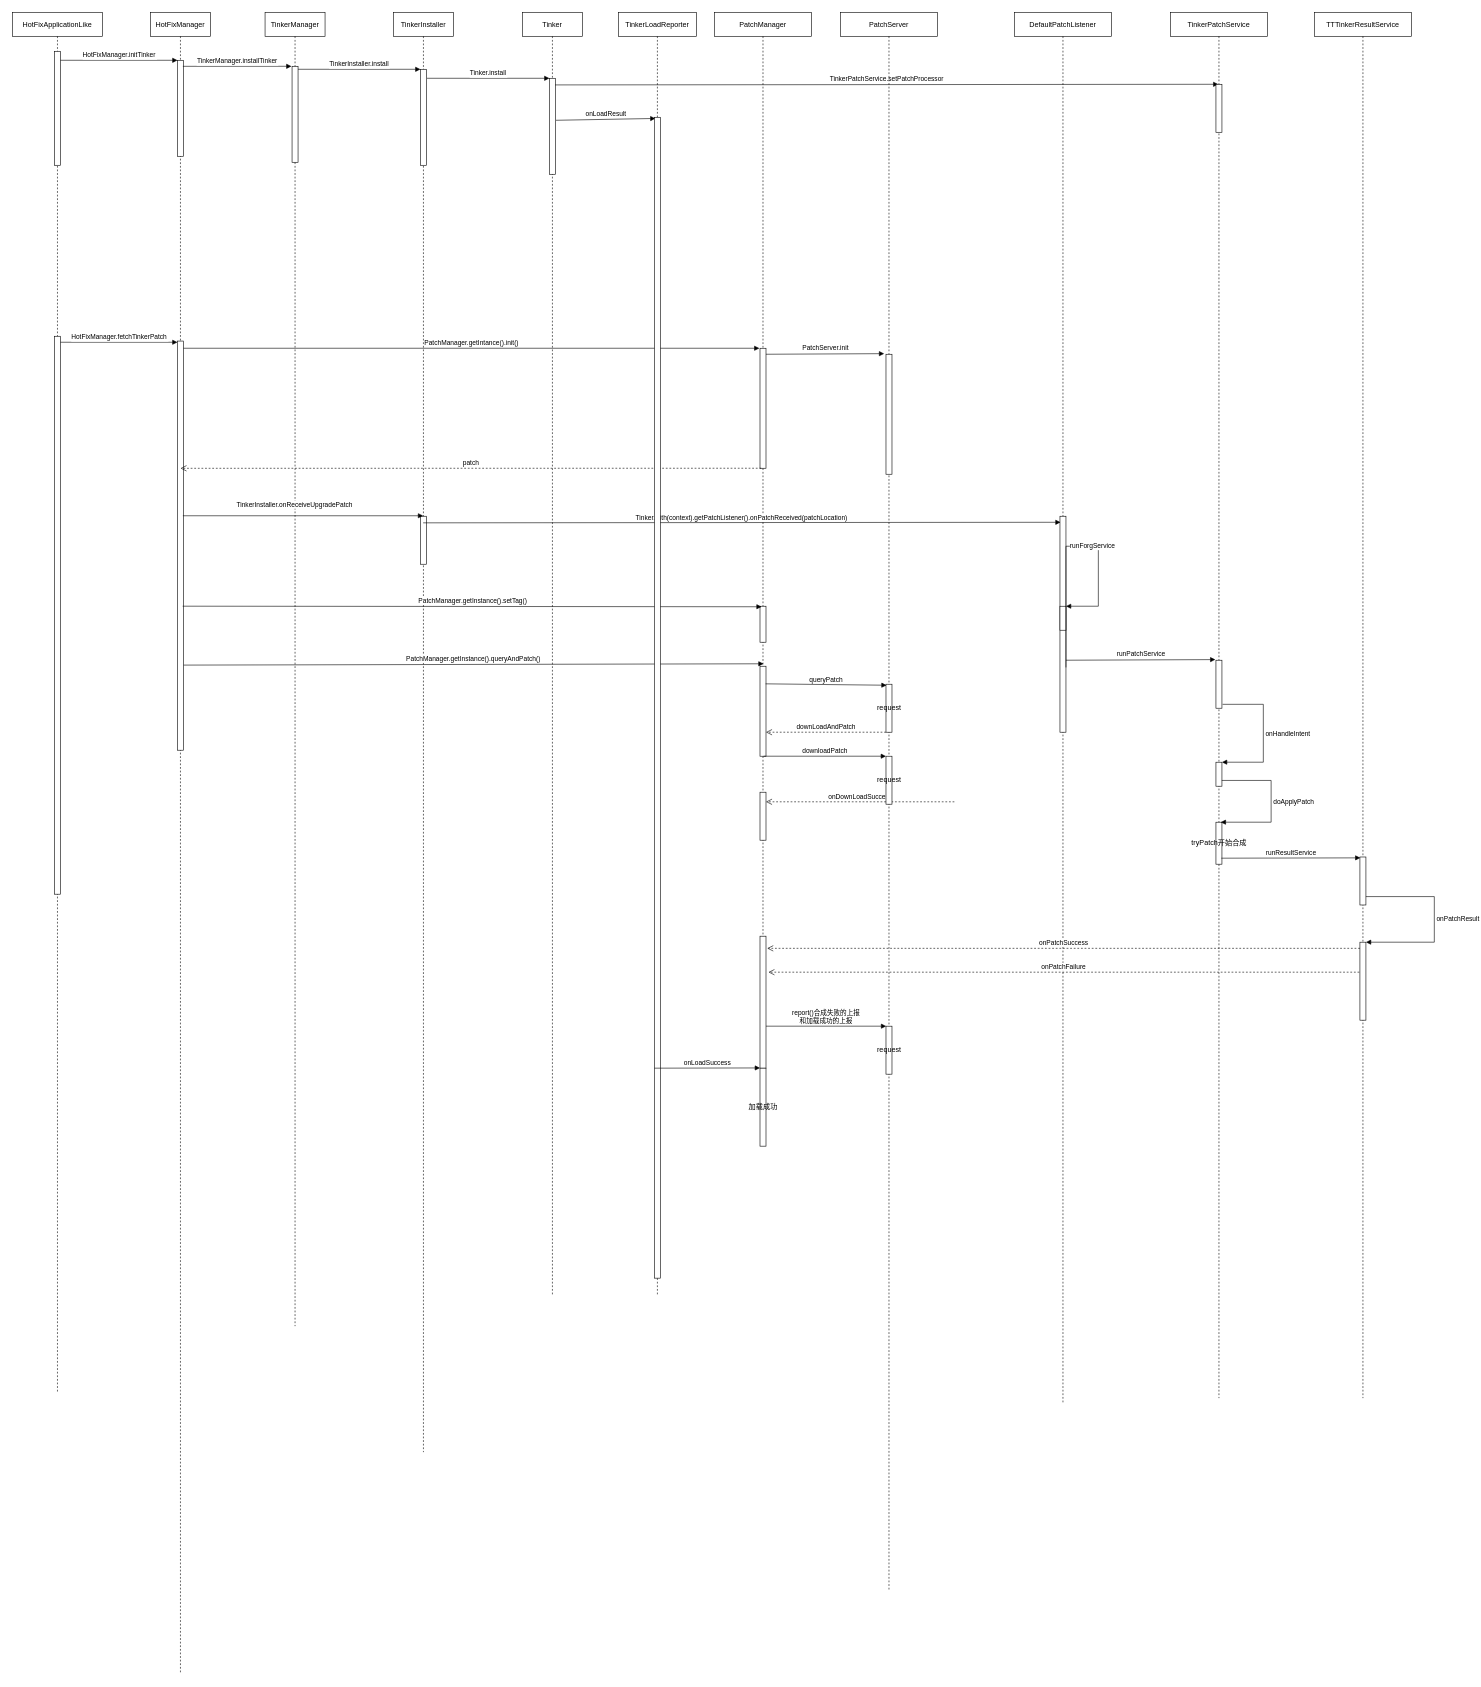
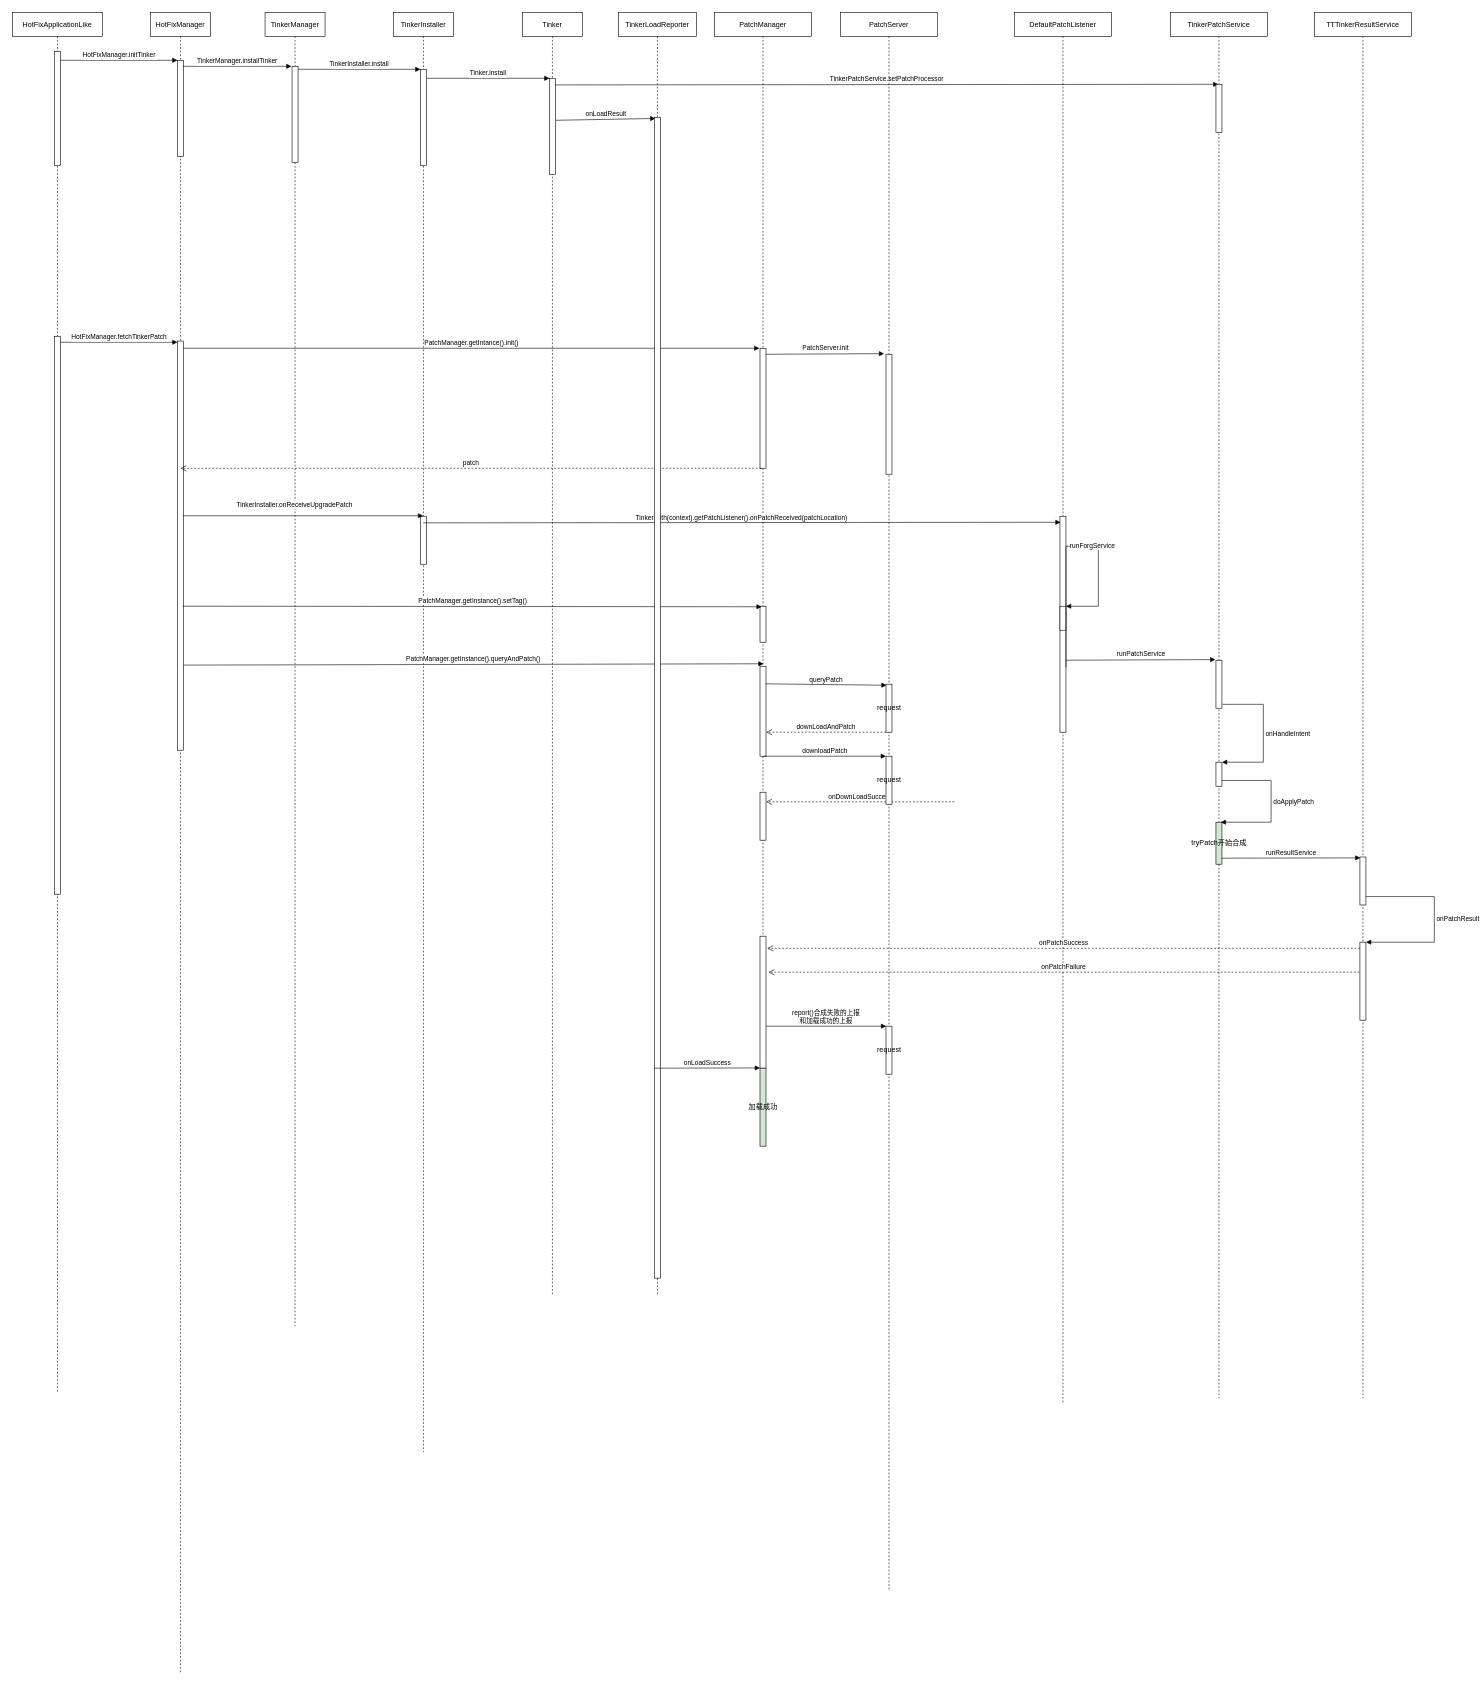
- <mxCell id="51" value="tryPatch开始合成" style="html=1;points=[];perimeter=orthogonalPerimeter;" vertex="1" parent="46"><mxGeometry x="76" y="1350" width="10" height="70" as="geometry" /></mxCell>
+ <mxCell id="51" value="tryPatch开始合成" style="html=1;points=[];perimeter=orthogonalPerimeter;fillColor=#d5e8d4;" vertex="1" parent="46"><mxGeometry x="76" y="1350" width="10" height="70" as="geometry" /></mxCell>
- <mxCell id="67" value="加载成功" style="html=1;points=[];perimeter=orthogonalPerimeter;" vertex="1" parent="1"><mxGeometry x="1266" y="1780" width="10" height="130" as="geometry" /></mxCell>
+ <mxCell id="67" value="加载成功" style="html=1;points=[];perimeter=orthogonalPerimeter;fillColor=#d5e8d4;" vertex="1" parent="1"><mxGeometry x="1266" y="1780" width="10" height="130" as="geometry" /></mxCell>
